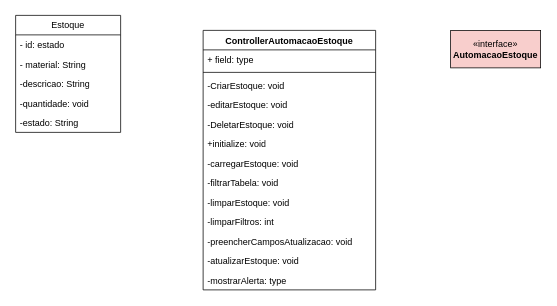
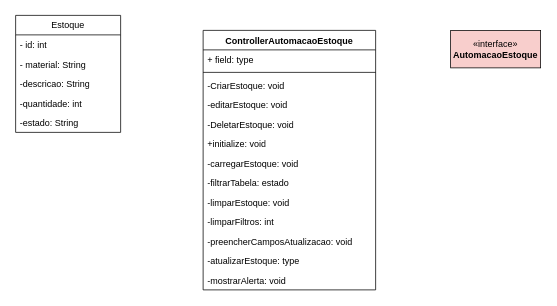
- <mxCell id="18" value="- id: estado" style="text;strokeColor=none;fillColor=none;align=left;verticalAlign=top;spacingLeft=4;spacingRight=4;overflow=hidden;rotatable=0;points=[[0,0.5],[1,0.5]];portConstraint=eastwest;whiteSpace=wrap;html=1;" vertex="1" parent="17"><mxGeometry y="26" width="140" height="26" as="geometry" /></mxCell>
+ <mxCell id="18" value="- id: int" style="text;strokeColor=none;fillColor=none;align=left;verticalAlign=top;spacingLeft=4;spacingRight=4;overflow=hidden;rotatable=0;points=[[0,0.5],[1,0.5]];portConstraint=eastwest;whiteSpace=wrap;html=1;" vertex="1" parent="17"><mxGeometry y="26" width="140" height="26" as="geometry" /></mxCell>
- <mxCell id="21" value="&lt;div&gt;&lt;span style=&quot;background-color: transparent; color: light-dark(rgb(0, 0, 0), rgb(255, 255, 255));&quot;&gt;-quantidade: void&lt;/span&gt;&lt;/div&gt;" style="text;strokeColor=none;fillColor=none;align=left;verticalAlign=top;spacingLeft=4;spacingRight=4;overflow=hidden;rotatable=0;points=[[0,0.5],[1,0.5]];portConstraint=eastwest;whiteSpace=wrap;html=1;" vertex="1" parent="17"><mxGeometry y="104" width="140" height="26" as="geometry" /></mxCell>
+ <mxCell id="21" value="&lt;div&gt;&lt;span style=&quot;background-color: transparent; color: light-dark(rgb(0, 0, 0), rgb(255, 255, 255));&quot;&gt;-quantidade: int&lt;/span&gt;&lt;/div&gt;" style="text;strokeColor=none;fillColor=none;align=left;verticalAlign=top;spacingLeft=4;spacingRight=4;overflow=hidden;rotatable=0;points=[[0,0.5],[1,0.5]];portConstraint=eastwest;whiteSpace=wrap;html=1;" vertex="1" parent="17"><mxGeometry y="104" width="140" height="26" as="geometry" /></mxCell>
- <mxCell id="10" value="-filtrarTabela: void" style="text;strokeColor=none;fillColor=none;align=left;verticalAlign=top;spacingLeft=4;spacingRight=4;overflow=hidden;rotatable=0;points=[[0,0.5],[1,0.5]];portConstraint=eastwest;whiteSpace=wrap;html=1;" vertex="1" parent="2"><mxGeometry y="190" width="230" height="26" as="geometry" /></mxCell>
+ <mxCell id="10" value="-filtrarTabela: estado" style="text;strokeColor=none;fillColor=none;align=left;verticalAlign=top;spacingLeft=4;spacingRight=4;overflow=hidden;rotatable=0;points=[[0,0.5],[1,0.5]];portConstraint=eastwest;whiteSpace=wrap;html=1;" vertex="1" parent="2"><mxGeometry y="190" width="230" height="26" as="geometry" /></mxCell>
- <mxCell id="14" value="-atualizarEstoque: void" style="text;strokeColor=none;fillColor=none;align=left;verticalAlign=top;spacingLeft=4;spacingRight=4;overflow=hidden;rotatable=0;points=[[0,0.5],[1,0.5]];portConstraint=eastwest;whiteSpace=wrap;html=1;" vertex="1" parent="2"><mxGeometry y="294" width="230" height="26" as="geometry" /></mxCell>
+ <mxCell id="14" value="-atualizarEstoque: type" style="text;strokeColor=none;fillColor=none;align=left;verticalAlign=top;spacingLeft=4;spacingRight=4;overflow=hidden;rotatable=0;points=[[0,0.5],[1,0.5]];portConstraint=eastwest;whiteSpace=wrap;html=1;" vertex="1" parent="2"><mxGeometry y="294" width="230" height="26" as="geometry" /></mxCell>
- <mxCell id="15" value="-mostrarAlerta: type" style="text;strokeColor=none;fillColor=none;align=left;verticalAlign=top;spacingLeft=4;spacingRight=4;overflow=hidden;rotatable=0;points=[[0,0.5],[1,0.5]];portConstraint=eastwest;whiteSpace=wrap;html=1;" vertex="1" parent="2"><mxGeometry y="320" width="230" height="26" as="geometry" /></mxCell>
+ <mxCell id="15" value="-mostrarAlerta: void" style="text;strokeColor=none;fillColor=none;align=left;verticalAlign=top;spacingLeft=4;spacingRight=4;overflow=hidden;rotatable=0;points=[[0,0.5],[1,0.5]];portConstraint=eastwest;whiteSpace=wrap;html=1;" vertex="1" parent="2"><mxGeometry y="320" width="230" height="26" as="geometry" /></mxCell>
